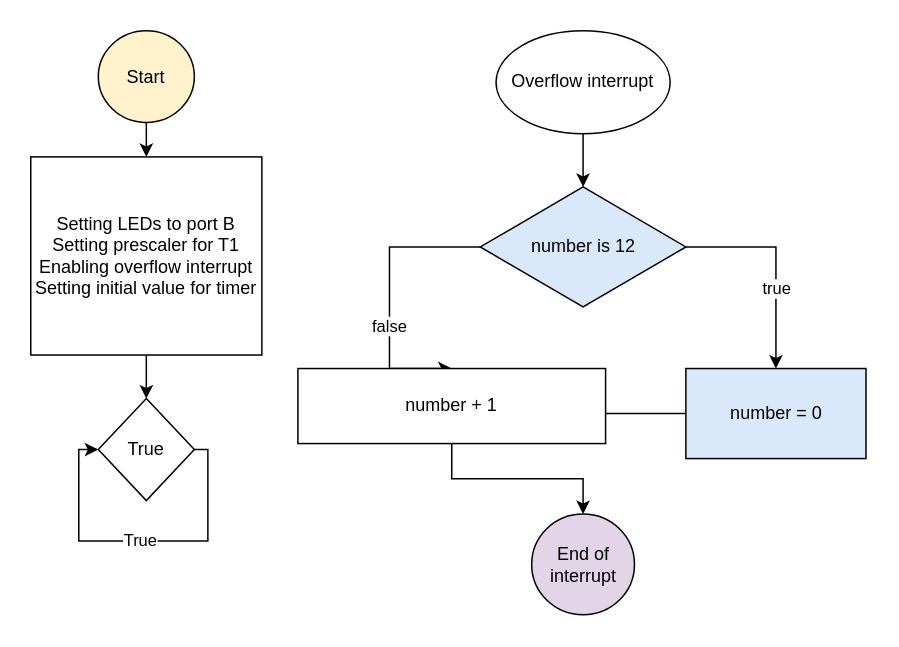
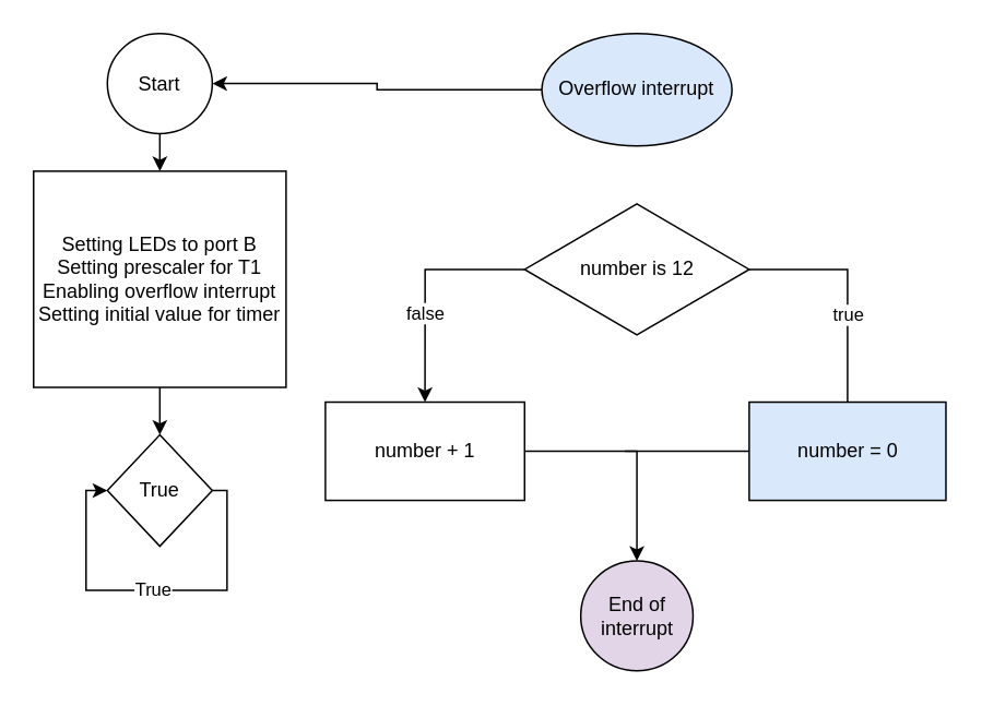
- <mxCell id="3" value="Start" style="ellipse;whiteSpace=wrap;html=1;fillColor=#fff2cc;" vertex="1" parent="1"><mxGeometry x="65" y="20" width="64" height="61" as="geometry" /></mxCell>
+ <mxCell id="3" value="Start" style="ellipse;whiteSpace=wrap;html=1;" vertex="1" parent="1"><mxGeometry x="65" y="20" width="64" height="61" as="geometry" /></mxCell>
- <mxCell id="9" value="Overflow interrupt" style="ellipse;whiteSpace=wrap;html=1;" vertex="1" parent="1"><mxGeometry x="330" y="20" width="116" height="68.5" as="geometry" /></mxCell>
+ <mxCell id="9" value="Overflow interrupt" style="ellipse;whiteSpace=wrap;html=1;fillColor=#dae8fc;" vertex="1" parent="1"><mxGeometry x="330" y="20" width="116" height="68.5" as="geometry" /></mxCell>
- <mxCell id="8" style="edgeStyle=orthogonalEdgeStyle;rounded=0;orthogonalLoop=1;jettySize=auto;html=1;entryX=0.5;entryY=0;entryDx=0;entryDy=0;" edge="1" parent="1" source="9" target="12"><mxGeometry relative="1" as="geometry" /></mxCell>
+ <mxCell id="8" style="edgeStyle=orthogonalEdgeStyle;rounded=0;orthogonalLoop=1;jettySize=auto;html=1;" edge="1" parent="1" source="9" target="3"><mxGeometry relative="1" as="geometry" /></mxCell>
- <mxCell id="12" value="number is 12" style="rhombus;whiteSpace=wrap;html=1;fillColor=#dae8fc;" vertex="1" parent="1"><mxGeometry x="319.5" y="124" width="137" height="80" as="geometry" /></mxCell>
+ <mxCell id="12" value="number is 12" style="rhombus;whiteSpace=wrap;html=1;" vertex="1" parent="1"><mxGeometry x="319.5" y="124" width="137" height="80" as="geometry" /></mxCell>
- <mxCell id="10" value="true" style="edgeStyle=orthogonalEdgeStyle;rounded=0;orthogonalLoop=1;jettySize=auto;html=1;entryX=0.5;entryY=0;entryDx=0;entryDy=0;" edge="1" parent="1" source="12" target="14"><mxGeometry x="0.248" relative="1" as="geometry"><Array as="points"><mxPoint x="517" y="164" /></Array><mxPoint as="offset" /></mxGeometry></mxCell>
+ <mxCell id="10" value="true" style="edgeStyle=orthogonalEdgeStyle;rounded=0;orthogonalLoop=1;jettySize=auto;html=1;entryX=0.5;entryY=0;entryDx=0;entryDy=0;endArrow=none;" edge="1" parent="1" source="12" target="14"><mxGeometry x="0.248" relative="1" as="geometry"><Array as="points"><mxPoint x="517" y="164" /></Array><mxPoint as="offset" /></mxGeometry></mxCell>
- <mxCell id="16" value="number + 1" style="rounded=0;whiteSpace=wrap;html=1;" vertex="1" parent="1"><mxGeometry x="198" y="245" width="205" height="50" as="geometry" /></mxCell>
+ <mxCell id="16" value="number + 1" style="rounded=0;whiteSpace=wrap;html=1;" vertex="1" parent="1"><mxGeometry x="198" y="245" width="121.5" height="60" as="geometry" /></mxCell>
